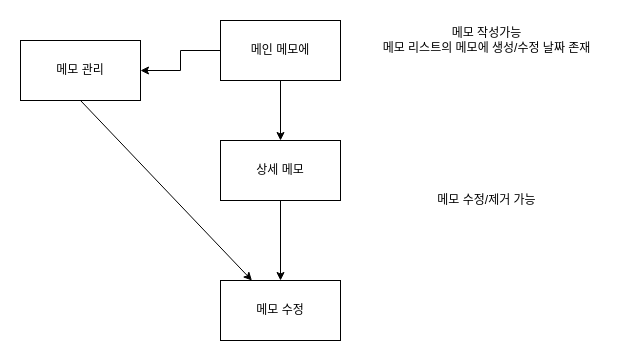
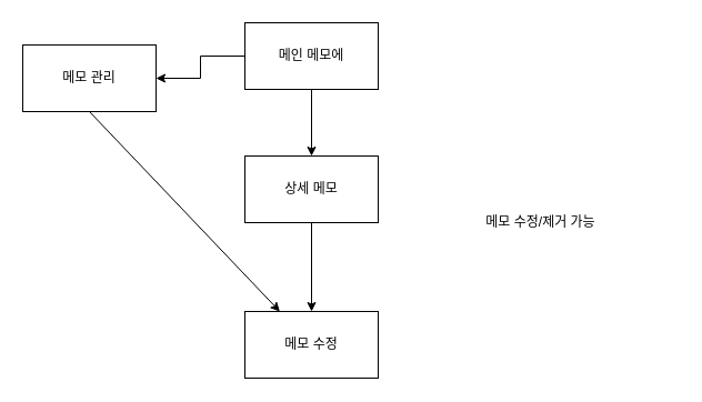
- <mxCell id="9" value="메모 작성가능&lt;br&gt;메모 리스트의 메모에 생성/수정 날짜 존재&lt;br&gt;" style="text;html=1;strokeColor=none;fillColor=none;align=center;verticalAlign=middle;whiteSpace=wrap;rounded=0;" parent="1" vertex="1"><mxGeometry x="363" y="30" width="247" height="20" as="geometry" /></mxCell>
